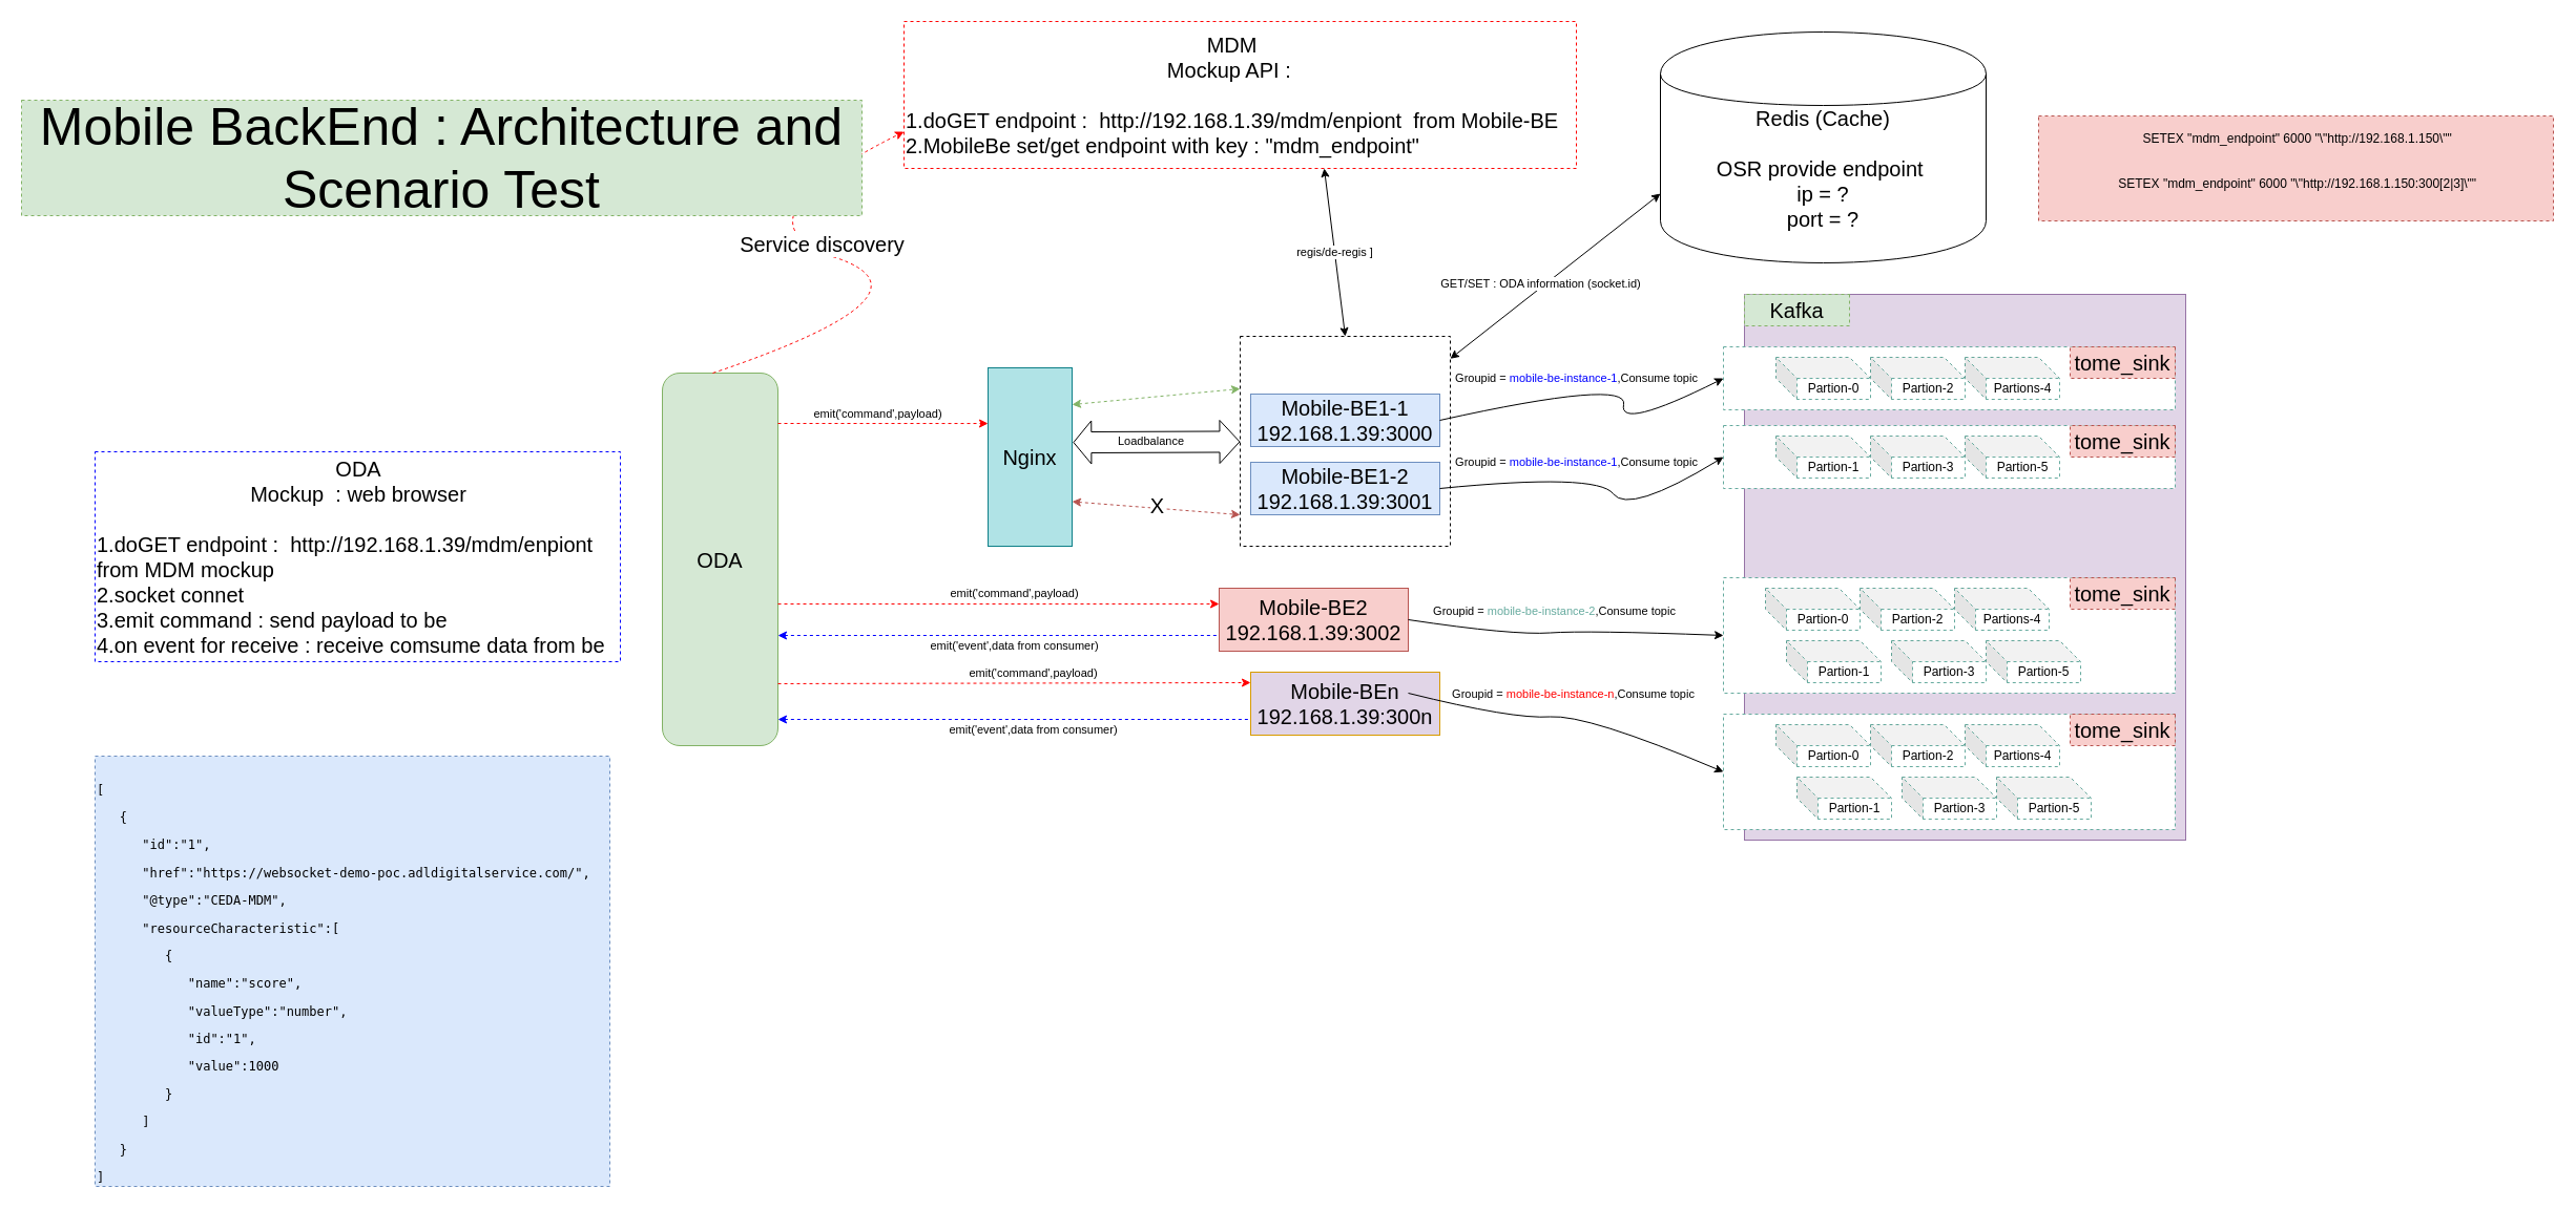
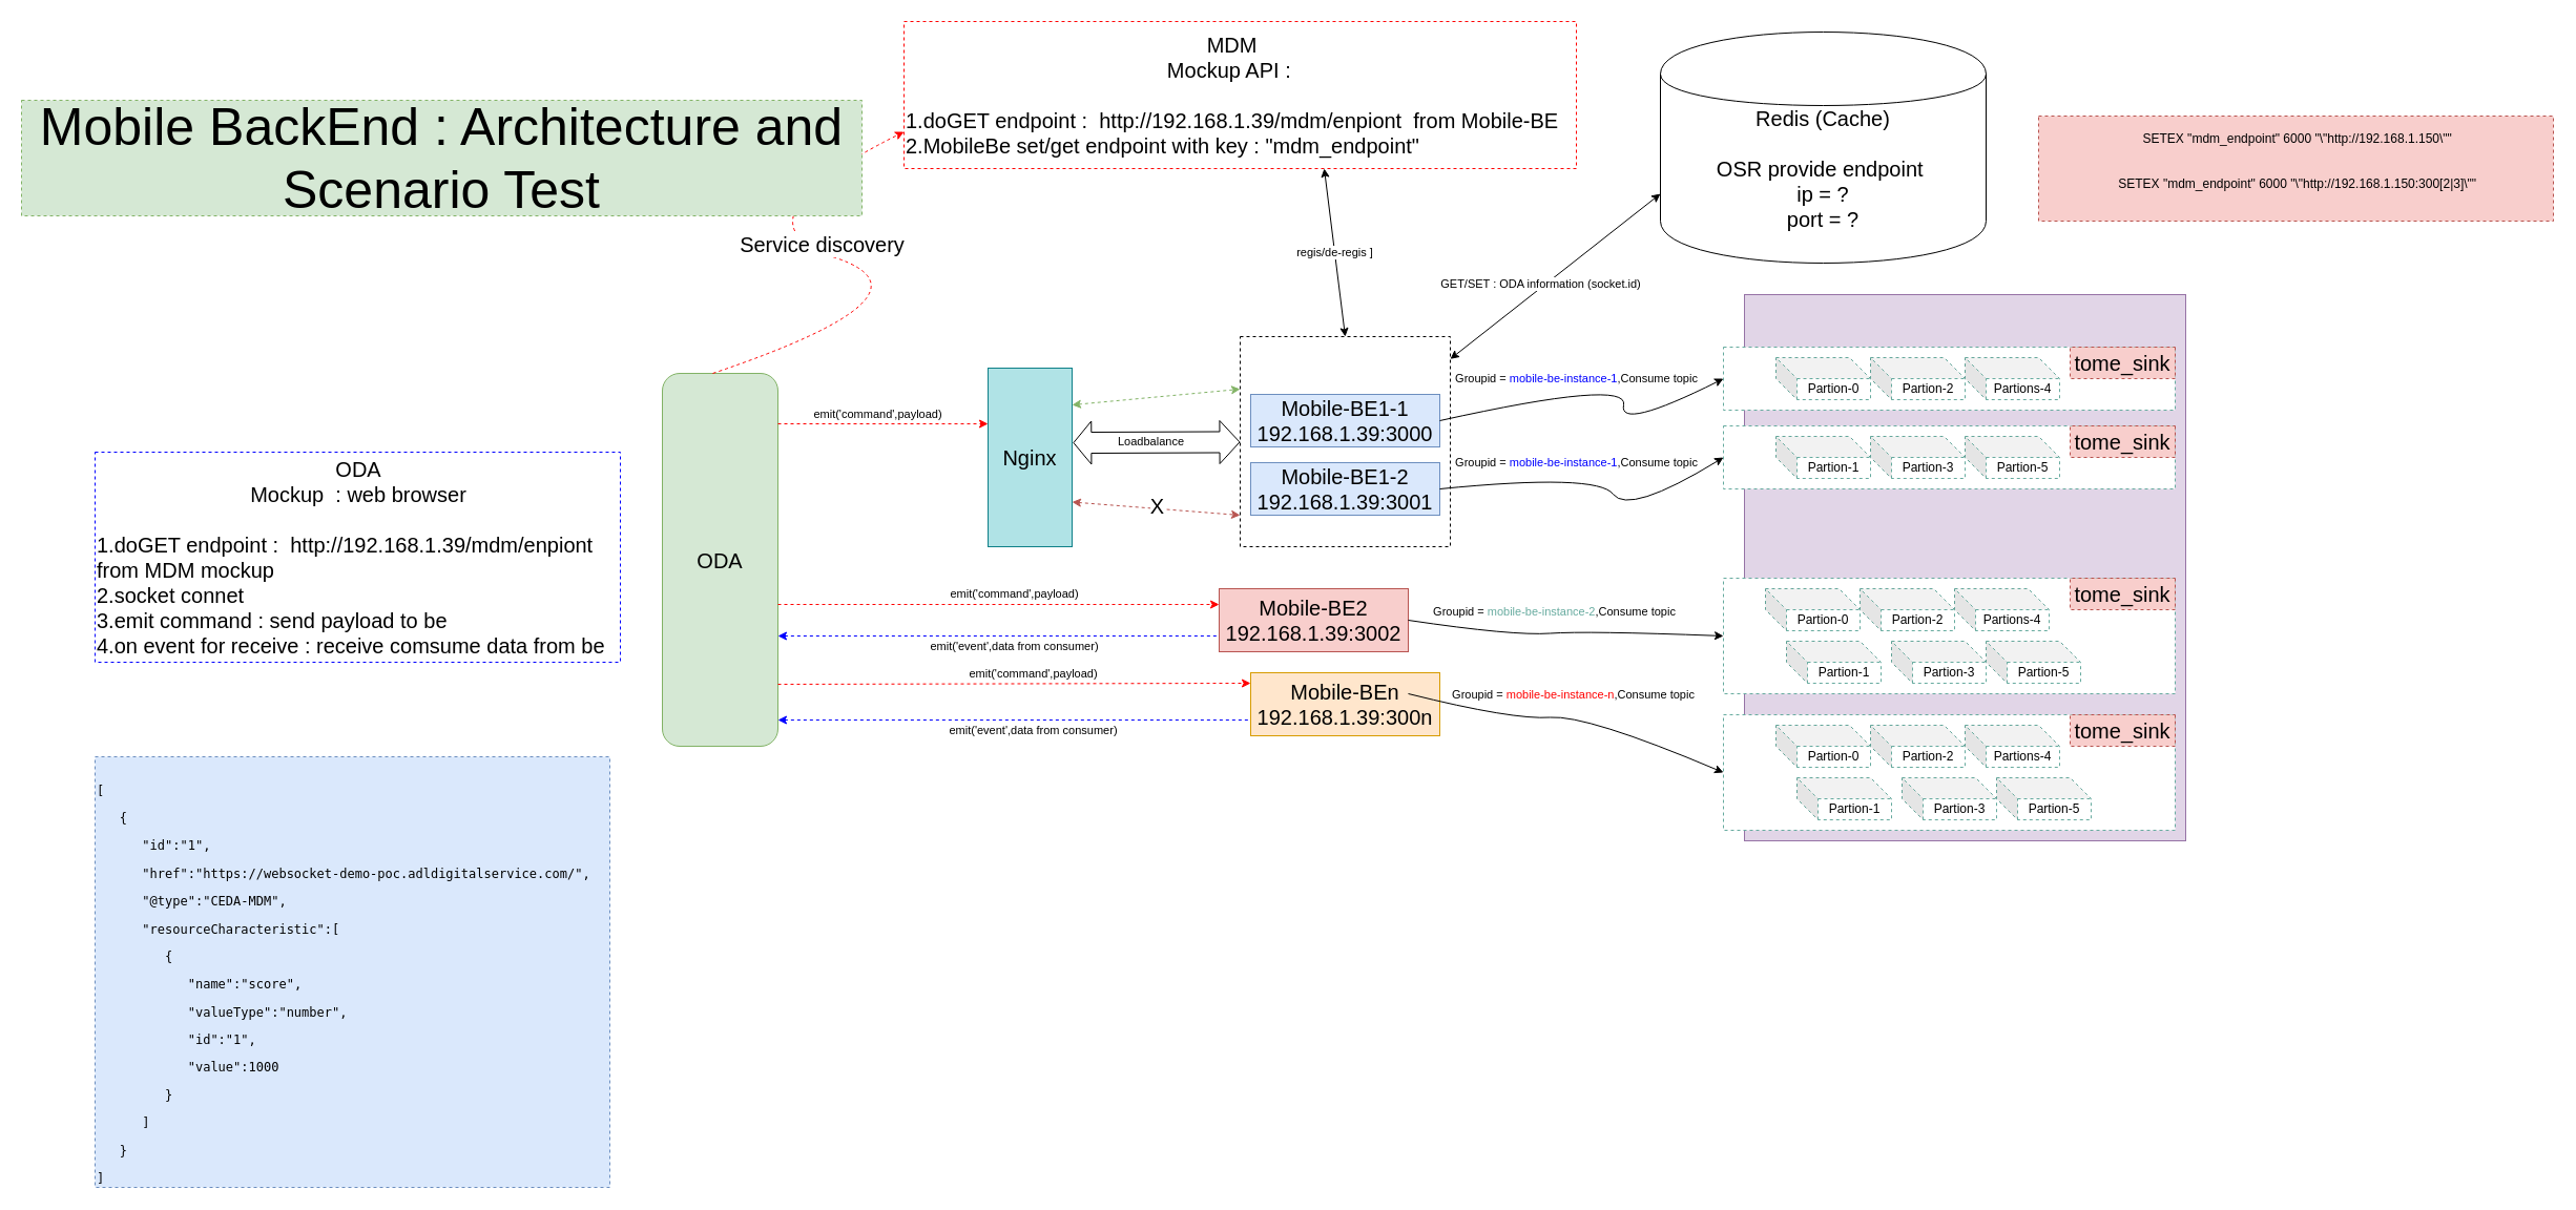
- <mxCell id="63" value="&lt;font style=&quot;font-size: 20px&quot;&gt;Kafka&lt;/font&gt;" style="text;html=1;strokeColor=#82b366;fillColor=#d5e8d4;align=center;verticalAlign=middle;whiteSpace=wrap;rounded=0;dashed=1;direction=south;" parent="1" vertex="1"><mxGeometry x="1660" y="280" width="100" height="30" as="geometry" /></mxCell>
- <mxCell id="9" value="&lt;font style=&quot;font-size: 20px&quot;&gt;Mobile-BEn&lt;br&gt;192.168.1.39:300n&lt;/font&gt;" style="rounded=0;whiteSpace=wrap;html=1;fillColor=#e1d5e7;strokeColor=#d79b00;" parent="1" vertex="1"><mxGeometry x="1190" y="640" width="180" height="60" as="geometry" /></mxCell>
+ <mxCell id="9" value="&lt;font style=&quot;font-size: 20px&quot;&gt;Mobile-BEn&lt;br&gt;192.168.1.39:300n&lt;/font&gt;" style="rounded=0;whiteSpace=wrap;html=1;fillColor=#ffe6cc;strokeColor=#d79b00;" parent="1" vertex="1"><mxGeometry x="1190" y="640" width="180" height="60" as="geometry" /></mxCell>
